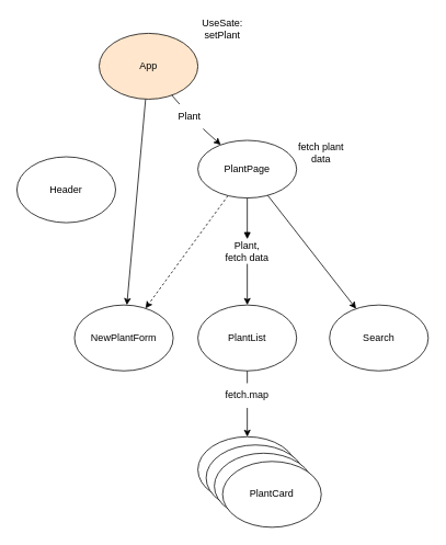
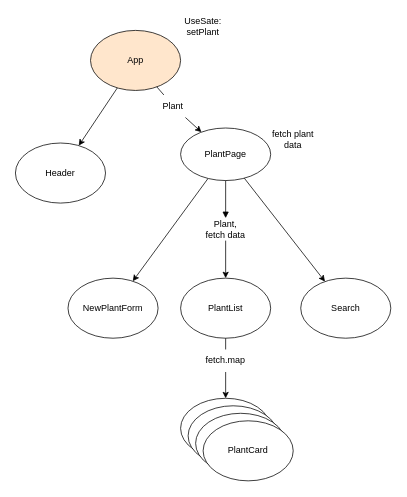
- <mxCell id="2" value="" style="edgeStyle=none;html=1;" edge="1" parent="1" source="4" target="10"><mxGeometry relative="1" as="geometry" /></mxCell>
+ <mxCell id="2" value="" style="edgeStyle=none;html=1;" edge="1" parent="1" source="4" target="5"><mxGeometry relative="1" as="geometry" /></mxCell>
- <mxCell id="6" value="" style="edgeStyle=none;html=1;dashed=1;" edge="1" parent="1" source="9" target="10"><mxGeometry relative="1" as="geometry" /></mxCell>
+ <mxCell id="6" value="" style="edgeStyle=none;html=1;" edge="1" parent="1" source="9" target="10"><mxGeometry relative="1" as="geometry" /></mxCell>
